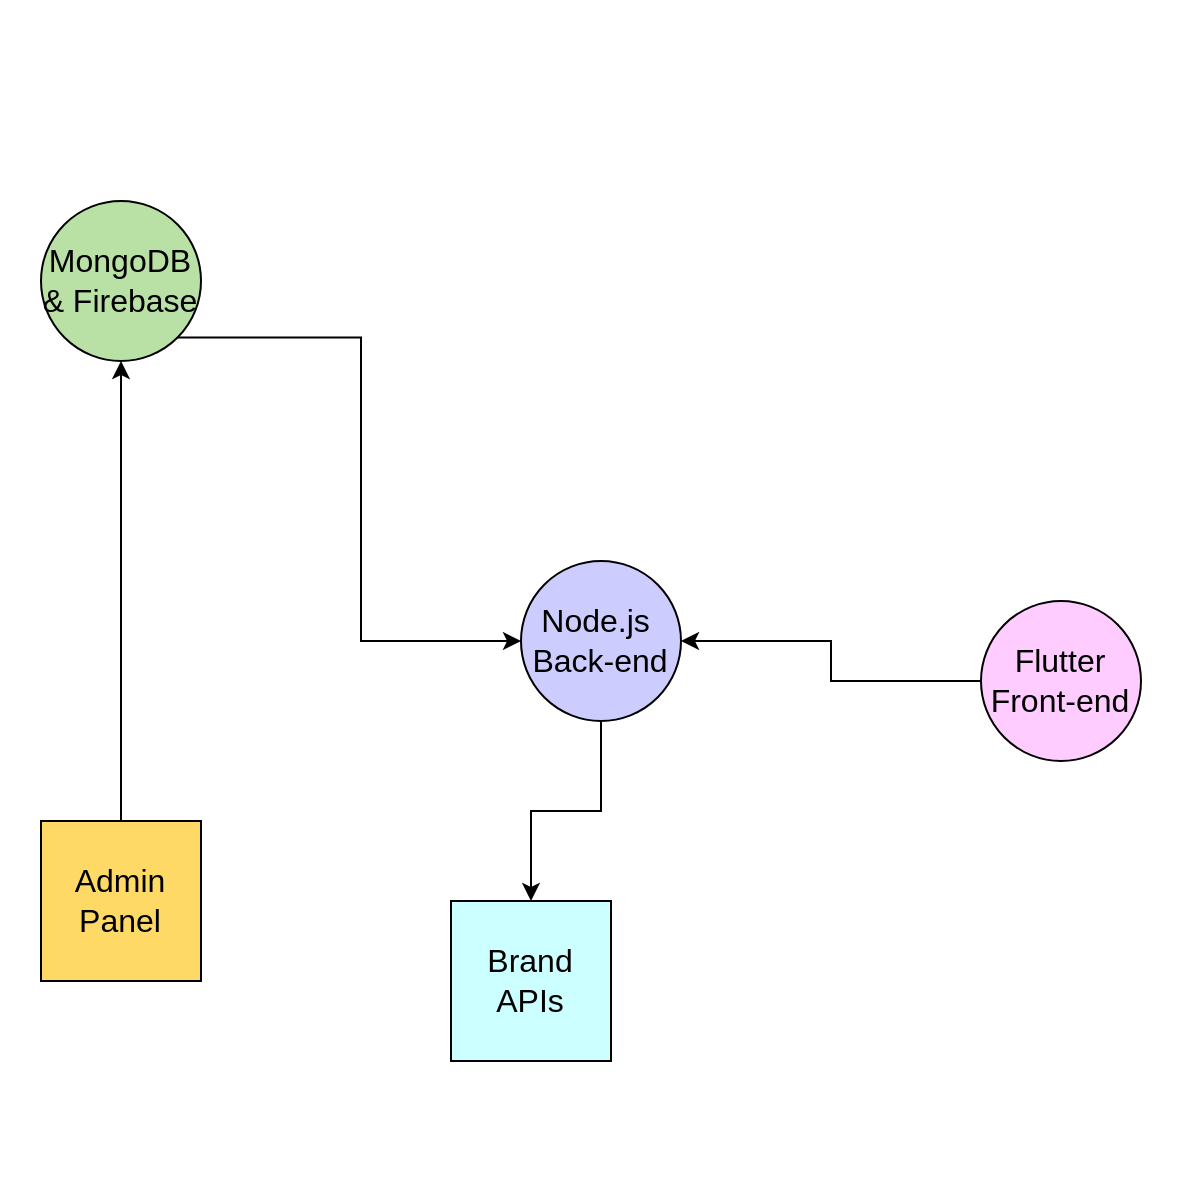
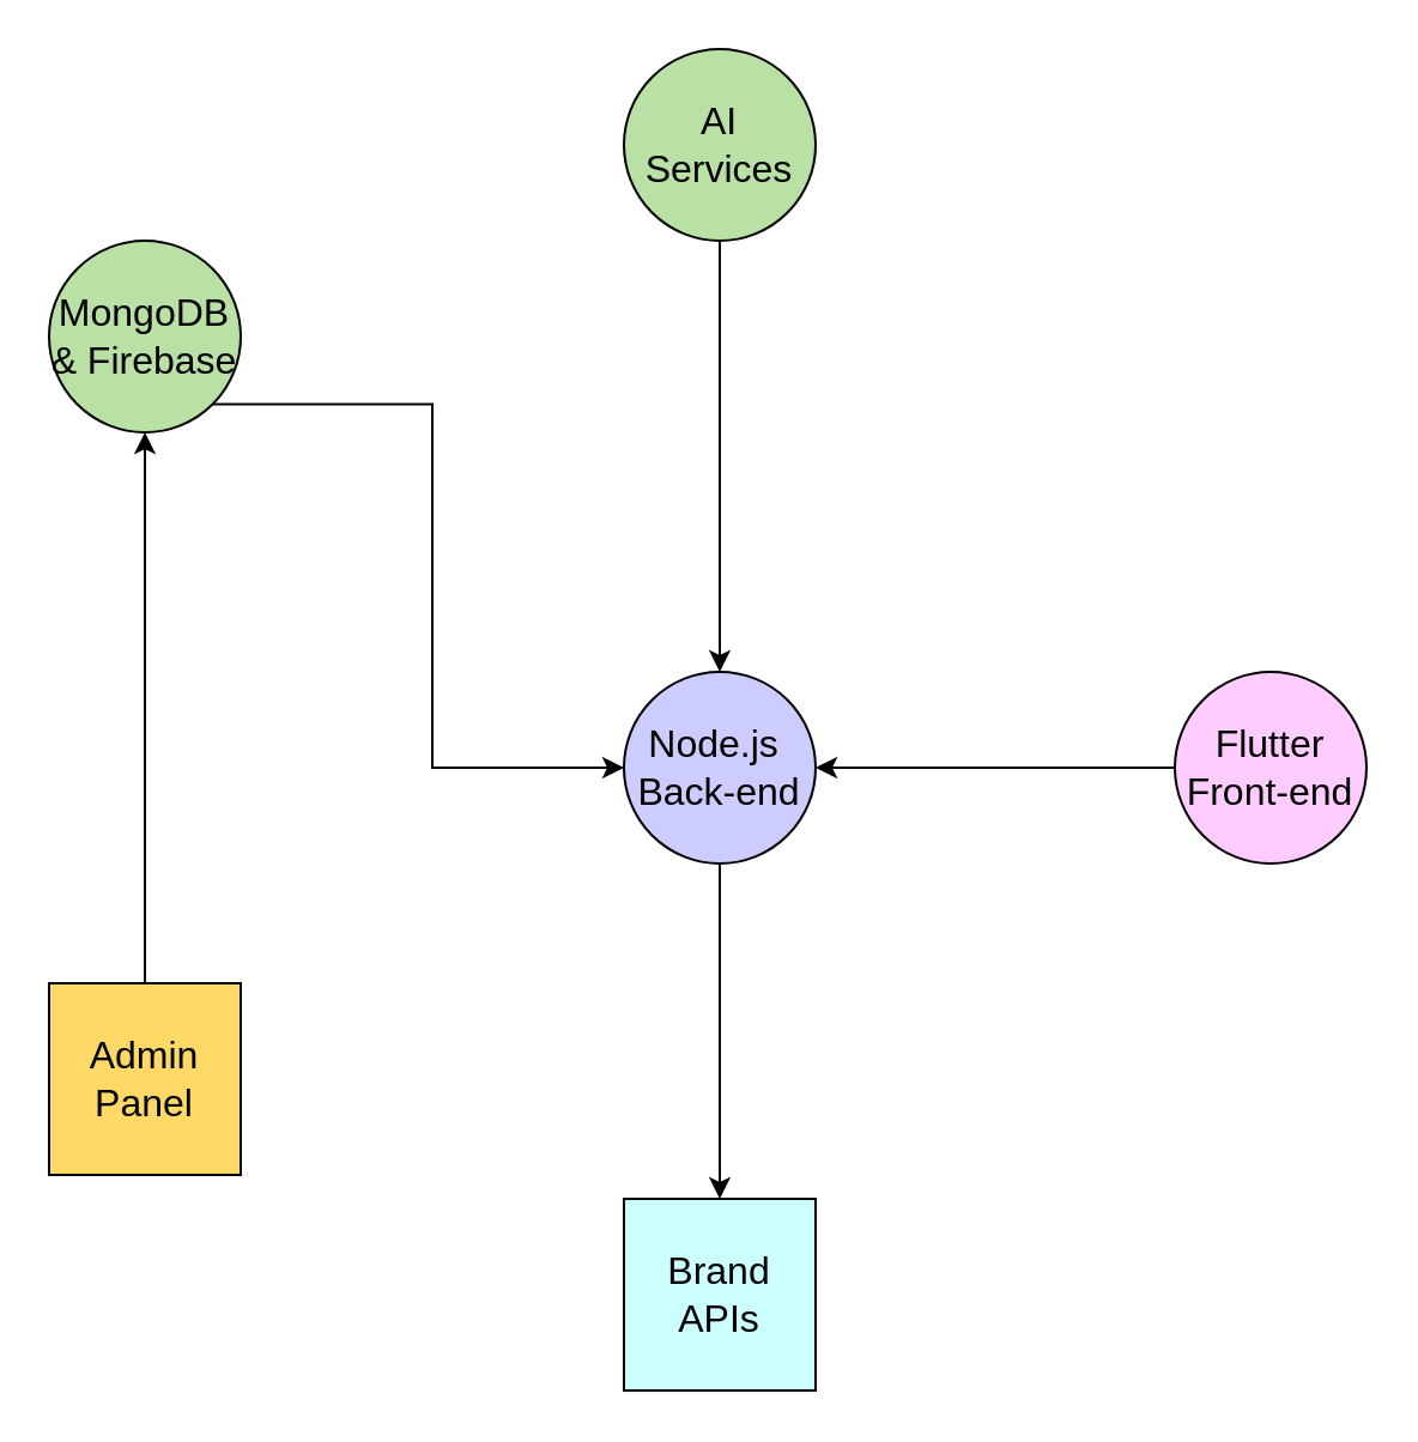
+ <mxCell id="5" value="AI Services" style="ellipse;whiteSpace=wrap;html=1;aspect=fixed;strokeColor=light-dark(#000000,#FFFFFF);fillColor=light-dark(#B9E0A5,#000000);fontSize=16;" vertex="1" parent="1"><mxGeometry x="260" y="20" width="80" height="80" as="geometry" /></mxCell>
+ <mxCell id="4" style="edgeStyle=orthogonalEdgeStyle;rounded=0;orthogonalLoop=1;jettySize=auto;html=1;exitX=0.5;exitY=1;exitDx=0;exitDy=0;entryX=0.5;entryY=0;entryDx=0;entryDy=0;fontSize=16;" edge="1" parent="1" source="5" target="7"><mxGeometry relative="1" as="geometry" /></mxCell>
- <mxCell id="9" value="Flutter&lt;div&gt;Front-end&lt;/div&gt;" style="ellipse;whiteSpace=wrap;html=1;aspect=fixed;fillColor=light-dark(#FFCCFF,var(--ge-dark-color, #121212));fontSize=16;" vertex="1" parent="1"><mxGeometry x="490" y="300" width="80" height="80" as="geometry" /></mxCell>
+ <mxCell id="9" value="Flutter&lt;div&gt;Front-end&lt;/div&gt;" style="ellipse;whiteSpace=wrap;html=1;aspect=fixed;fillColor=light-dark(#FFCCFF,var(--ge-dark-color, #121212));fontSize=16;" vertex="1" parent="1"><mxGeometry x="490" y="280" width="80" height="80" as="geometry" /></mxCell>
- <mxCell id="10" value="Brand APIs" style="whiteSpace=wrap;html=1;aspect=fixed;fillColor=light-dark(#CCFFFF,var(--ge-dark-color, #121212));fontSize=16;" vertex="1" parent="1"><mxGeometry x="225" y="450" width="80" height="80" as="geometry" /></mxCell>
+ <mxCell id="10" value="Brand APIs" style="whiteSpace=wrap;html=1;aspect=fixed;fillColor=light-dark(#CCFFFF,var(--ge-dark-color, #121212));fontSize=16;" vertex="1" parent="1"><mxGeometry x="260" y="500" width="80" height="80" as="geometry" /></mxCell>
